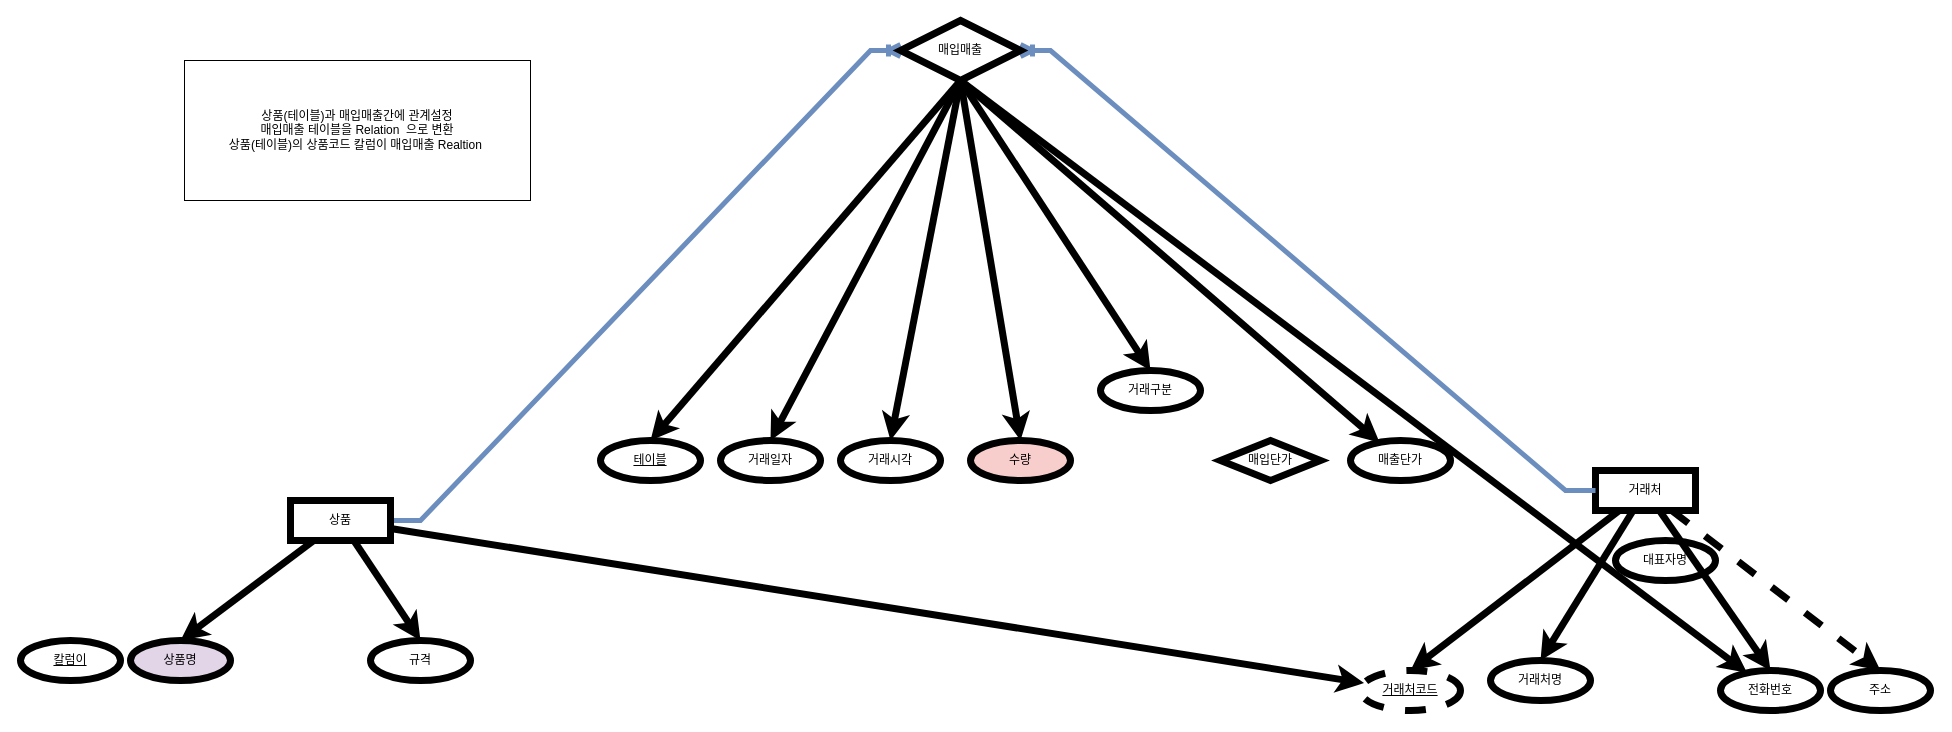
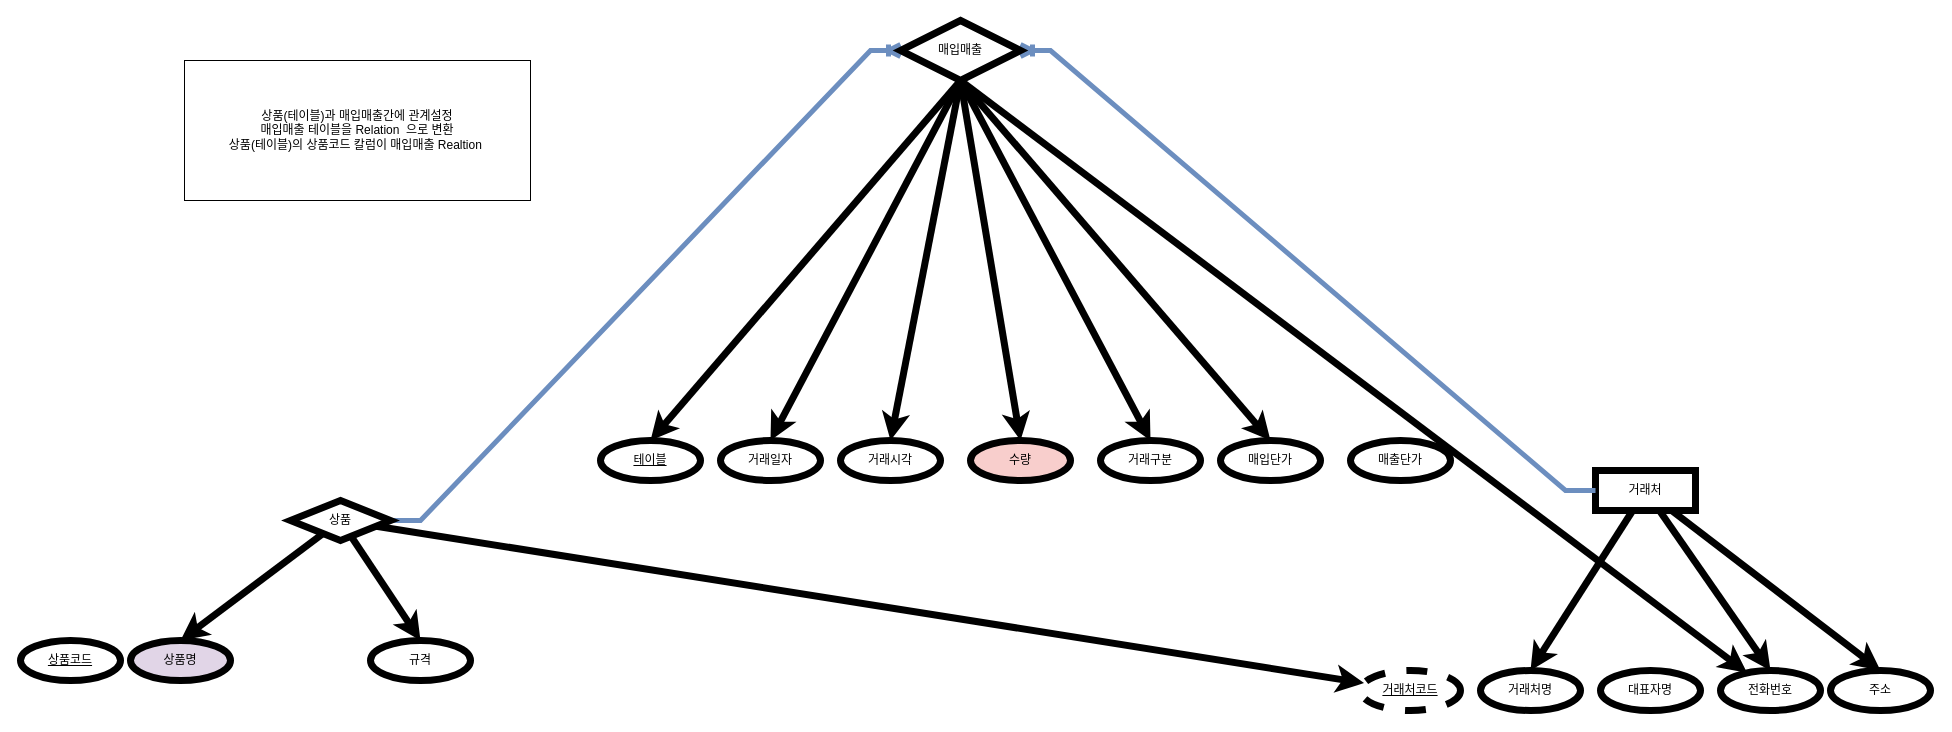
- <mxCell id="39" style="rounded=0;orthogonalLoop=1;jettySize=auto;html=1;strokeWidth=7;strokeColor=#000000;exitX=0.5;exitY=1;exitDx=0;exitDy=0;movable=1;resizable=1;rotatable=1;deletable=1;editable=1;locked=0;connectable=1;" parent="25" source="33" target="32" edge="1"><mxGeometry relative="1" as="geometry"><mxPoint x="400" y="306.25" as="sourcePoint" /></mxGeometry></mxCell>
+ <mxCell id="39" style="rounded=0;orthogonalLoop=1;jettySize=auto;html=1;entryX=0.5;entryY=0;entryDx=0;entryDy=0;strokeWidth=7;strokeColor=#000000;exitX=0.5;exitY=1;exitDx=0;exitDy=0;movable=1;resizable=1;rotatable=1;deletable=1;editable=1;locked=0;connectable=1;" parent="25" source="33" target="31" edge="1"><mxGeometry relative="1" as="geometry"><mxPoint x="400" y="306.25" as="sourcePoint" /></mxGeometry></mxCell>
- <mxCell id="29" value="거래구분" style="ellipse;whiteSpace=wrap;html=1;align=center;strokeWidth=7;strokeColor=#000000;movable=1;resizable=1;rotatable=1;deletable=1;editable=1;locked=0;connectable=1;" parent="25" vertex="1"><mxGeometry x="500" y="350" width="100" height="40" as="geometry" /></mxCell>
+ <mxCell id="29" value="거래구분" style="ellipse;whiteSpace=wrap;html=1;align=center;strokeWidth=7;strokeColor=#000000;movable=1;resizable=1;rotatable=1;deletable=1;editable=1;locked=0;connectable=1;" parent="25" vertex="1"><mxGeometry x="500" y="420" width="100" height="40" as="geometry" /></mxCell>
- <mxCell id="31" value="매입단가" style="rhombus;whiteSpace=wrap;html=1;align=center;strokeWidth=7;strokeColor=#000000;movable=1;resizable=1;rotatable=1;deletable=1;editable=1;locked=0;connectable=1;" parent="25" vertex="1"><mxGeometry x="620" y="420" width="100" height="40" as="geometry" /></mxCell>
+ <mxCell id="31" value="매입단가" style="ellipse;whiteSpace=wrap;html=1;align=center;strokeWidth=7;strokeColor=#000000;movable=1;resizable=1;rotatable=1;deletable=1;editable=1;locked=0;connectable=1;" parent="25" vertex="1"><mxGeometry x="620" y="420" width="100" height="40" as="geometry" /></mxCell>
- <mxCell id="18" value="상품" style="whiteSpace=wrap;html=1;align=center;movable=1;resizable=1;rotatable=1;deletable=1;editable=1;locked=0;connectable=1;strokeWidth=7;" vertex="1" parent="17"><mxGeometry x="270" width="100" height="40" as="geometry" /></mxCell>
+ <mxCell id="18" value="상품" style="rhombus;whiteSpace=wrap;html=1;align=center;movable=1;resizable=1;rotatable=1;deletable=1;editable=1;locked=0;connectable=1;strokeWidth=7;" vertex="1" parent="17"><mxGeometry x="270" width="100" height="40" as="geometry" /></mxCell>
- <mxCell id="15" style="rounded=0;orthogonalLoop=1;jettySize=auto;html=1;entryX=0.5;entryY=0;entryDx=0;entryDy=0;fontFamily=Helvetica;fontSize=12;fontColor=default;strokeWidth=7;dashed=1;" edge="1" parent="5" source="6" target="14"><mxGeometry relative="1" as="geometry" /></mxCell>
+ <mxCell id="15" style="rounded=0;orthogonalLoop=1;jettySize=auto;html=1;entryX=0.5;entryY=0;entryDx=0;entryDy=0;fontFamily=Helvetica;fontSize=12;fontColor=default;strokeWidth=7;" edge="1" parent="5" source="6" target="14"><mxGeometry relative="1" as="geometry" /></mxCell>
- <mxCell id="11" value="대표자명" style="ellipse;whiteSpace=wrap;html=1;align=center;strokeColor=default;verticalAlign=middle;fontFamily=Helvetica;fontSize=12;fontColor=default;fillColor=default;strokeWidth=7;" vertex="1" parent="5"><mxGeometry x="255" y="70" width="100" height="40" as="geometry" /></mxCell>
+ <mxCell id="11" value="대표자명" style="ellipse;whiteSpace=wrap;html=1;align=center;strokeColor=default;verticalAlign=middle;fontFamily=Helvetica;fontSize=12;fontColor=default;fillColor=default;strokeWidth=7;" vertex="1" parent="5"><mxGeometry x="240" y="200" width="100" height="40" as="geometry" /></mxCell>
- <mxCell id="8" style="rounded=0;orthogonalLoop=1;jettySize=auto;html=1;entryX=0.5;entryY=0;entryDx=0;entryDy=0;fontFamily=Helvetica;fontSize=12;fontColor=default;strokeWidth=7;" edge="1" parent="5" source="6" target="7"><mxGeometry relative="1" as="geometry" /></mxCell>
- <mxCell id="19" value="칼럼이" style="ellipse;whiteSpace=wrap;html=1;align=center;fontStyle=4;movable=1;resizable=1;rotatable=1;deletable=1;editable=1;locked=0;connectable=1;strokeWidth=7;" vertex="1" parent="17"><mxGeometry y="140" width="100" height="40" as="geometry" /></mxCell>
+ <mxCell id="19" value="상품코드" style="ellipse;whiteSpace=wrap;html=1;align=center;fontStyle=4;movable=1;resizable=1;rotatable=1;deletable=1;editable=1;locked=0;connectable=1;strokeWidth=7;" vertex="1" parent="17"><mxGeometry y="140" width="100" height="40" as="geometry" /></mxCell>
- <mxCell id="9" value="거래처명" style="ellipse;whiteSpace=wrap;html=1;align=center;strokeColor=default;verticalAlign=middle;fontFamily=Helvetica;fontSize=12;fontColor=default;fillColor=default;strokeWidth=7;" vertex="1" parent="5"><mxGeometry x="130" y="190" width="100" height="40" as="geometry" /></mxCell>
+ <mxCell id="9" value="거래처명" style="ellipse;whiteSpace=wrap;html=1;align=center;strokeColor=default;verticalAlign=middle;fontFamily=Helvetica;fontSize=12;fontColor=default;fillColor=default;strokeWidth=7;" vertex="1" parent="5"><mxGeometry x="120" y="200" width="100" height="40" as="geometry" /></mxCell>
